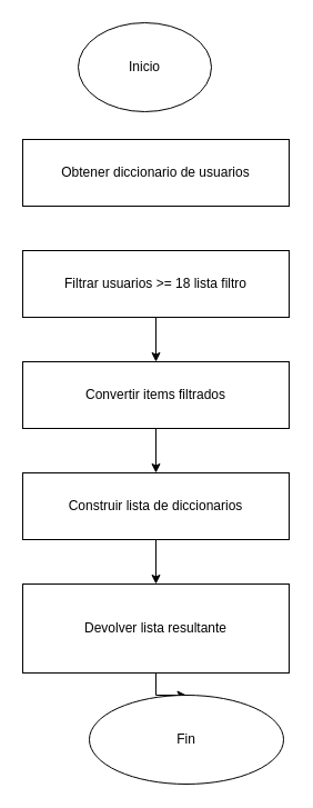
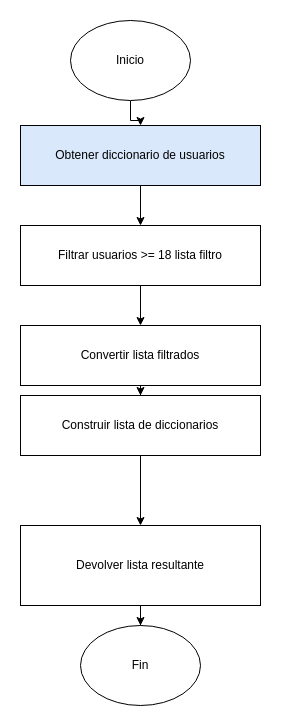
+ <mxCell id="2" value="" style="edgeStyle=orthogonalEdgeStyle;rounded=0;orthogonalLoop=1;jettySize=auto;html=1;" edge="1" parent="1" source="3" target="5"><mxGeometry relative="1" as="geometry" /></mxCell>
- <mxCell id="5" value="Obtener diccionario de usuarios" style="rounded=0;whiteSpace=wrap;html=1;" vertex="1" parent="1"><mxGeometry x="20" y="125" width="240" height="60" as="geometry" /></mxCell>
+ <mxCell id="5" value="Obtener diccionario de usuarios" style="rounded=0;whiteSpace=wrap;html=1;fillColor=#dae8fc;" vertex="1" parent="1"><mxGeometry x="20" y="125" width="240" height="60" as="geometry" /></mxCell>
+ <mxCell id="4" value="" style="edgeStyle=orthogonalEdgeStyle;rounded=0;orthogonalLoop=1;jettySize=auto;html=1;" edge="1" parent="1" source="5" target="7"><mxGeometry relative="1" as="geometry" /></mxCell>
- <mxCell id="9" value="Convertir items filtrados" style="rounded=0;whiteSpace=wrap;html=1;" vertex="1" parent="1"><mxGeometry x="20" y="325" width="240" height="60" as="geometry" /></mxCell>
+ <mxCell id="9" value="Convertir lista filtrados" style="rounded=0;whiteSpace=wrap;html=1;" vertex="1" parent="1"><mxGeometry x="20" y="325" width="240" height="60" as="geometry" /></mxCell>
- <mxCell id="11" value="Construir lista de diccionarios" style="rounded=0;whiteSpace=wrap;html=1;" vertex="1" parent="1"><mxGeometry x="20" y="425" width="240" height="60" as="geometry" /></mxCell>
+ <mxCell id="11" value="Construir lista de diccionarios" style="rounded=0;whiteSpace=wrap;html=1;" vertex="1" parent="1"><mxGeometry x="20" y="395" width="240" height="60" as="geometry" /></mxCell>
- <mxCell id="14" value="Fin" style="ellipse;whiteSpace=wrap;html=1;" vertex="1" parent="1"><mxGeometry x="80" y="625" width="175" height="80" as="geometry" /></mxCell>
+ <mxCell id="14" value="Fin" style="ellipse;whiteSpace=wrap;html=1;" vertex="1" parent="1"><mxGeometry x="80" y="625" width="120" height="80" as="geometry" /></mxCell>
